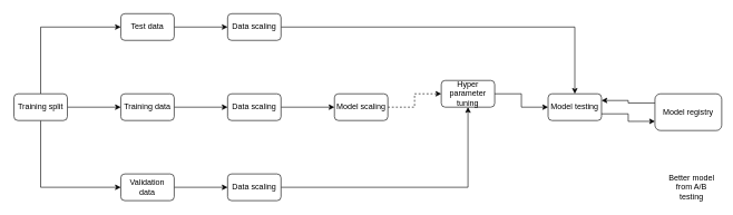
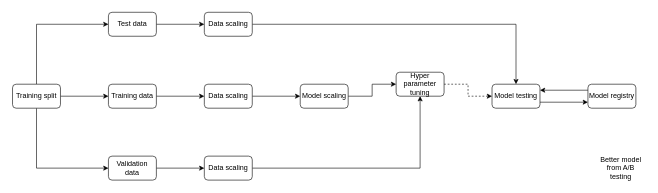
- <mxCell id="20" style="edgeStyle=orthogonalEdgeStyle;rounded=0;orthogonalLoop=1;jettySize=auto;html=1;exitX=1;exitY=0.5;exitDx=0;exitDy=0;entryX=0;entryY=0.5;entryDx=0;entryDy=0;" edge="1" parent="1" source="21" target="23"><mxGeometry relative="1" as="geometry" /></mxCell>
+ <mxCell id="20" style="edgeStyle=orthogonalEdgeStyle;rounded=0;orthogonalLoop=1;jettySize=auto;html=1;exitX=1;exitY=0.5;exitDx=0;exitDy=0;entryX=0;entryY=0.5;entryDx=0;entryDy=0;dashed=1;" edge="1" parent="1" source="21" target="23"><mxGeometry relative="1" as="geometry" /></mxCell>
- <mxCell id="18" style="edgeStyle=orthogonalEdgeStyle;rounded=0;orthogonalLoop=1;jettySize=auto;html=1;exitX=1;exitY=0.5;exitDx=0;exitDy=0;entryX=0;entryY=0.5;entryDx=0;entryDy=0;dashed=1;" edge="1" parent="1" source="19" target="21"><mxGeometry relative="1" as="geometry" /></mxCell>
+ <mxCell id="18" style="edgeStyle=orthogonalEdgeStyle;rounded=0;orthogonalLoop=1;jettySize=auto;html=1;exitX=1;exitY=0.5;exitDx=0;exitDy=0;entryX=0;entryY=0.5;entryDx=0;entryDy=0;" edge="1" parent="1" source="19" target="21"><mxGeometry relative="1" as="geometry" /></mxCell>
- <mxCell id="25" value="Model registry" style="rounded=1;whiteSpace=wrap;html=1;" vertex="1" parent="1"><mxGeometry x="980" y="140" width="100" height="55" as="geometry" /></mxCell>
+ <mxCell id="25" value="Model registry" style="rounded=1;whiteSpace=wrap;html=1;" vertex="1" parent="1"><mxGeometry x="980" y="140" width="80" height="40" as="geometry" /></mxCell>
